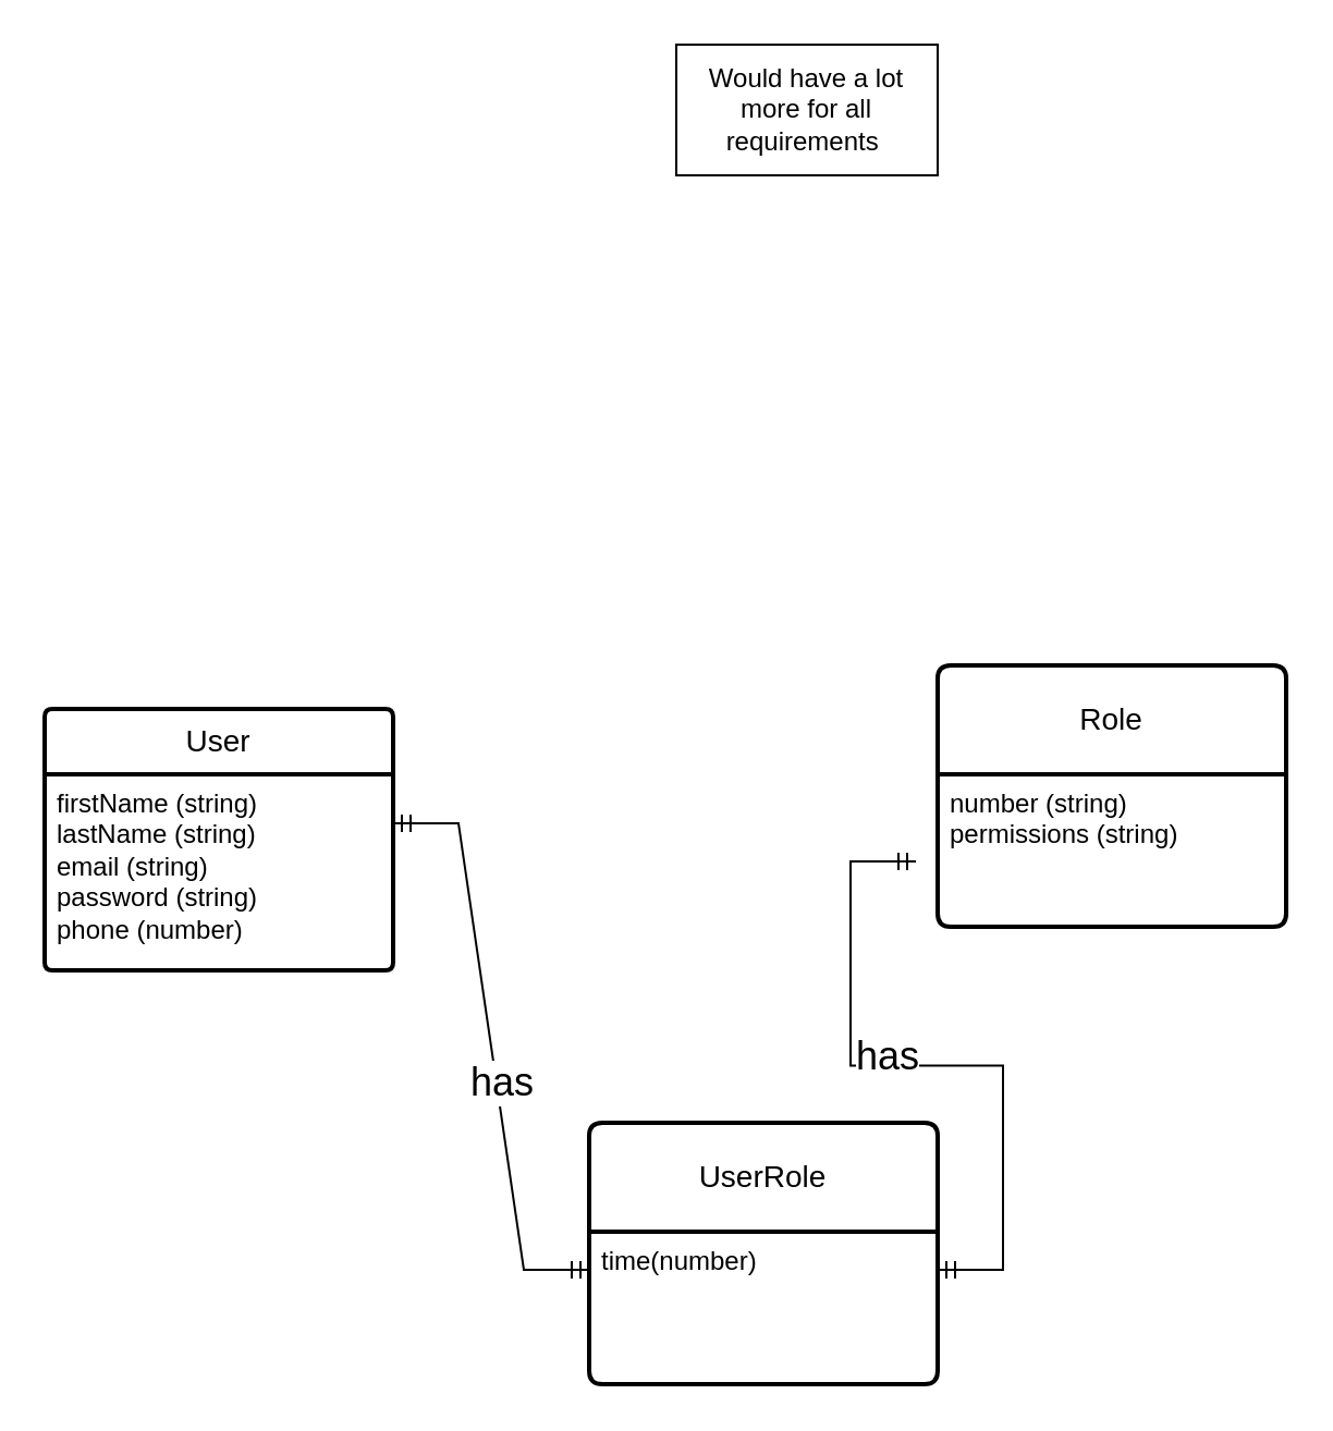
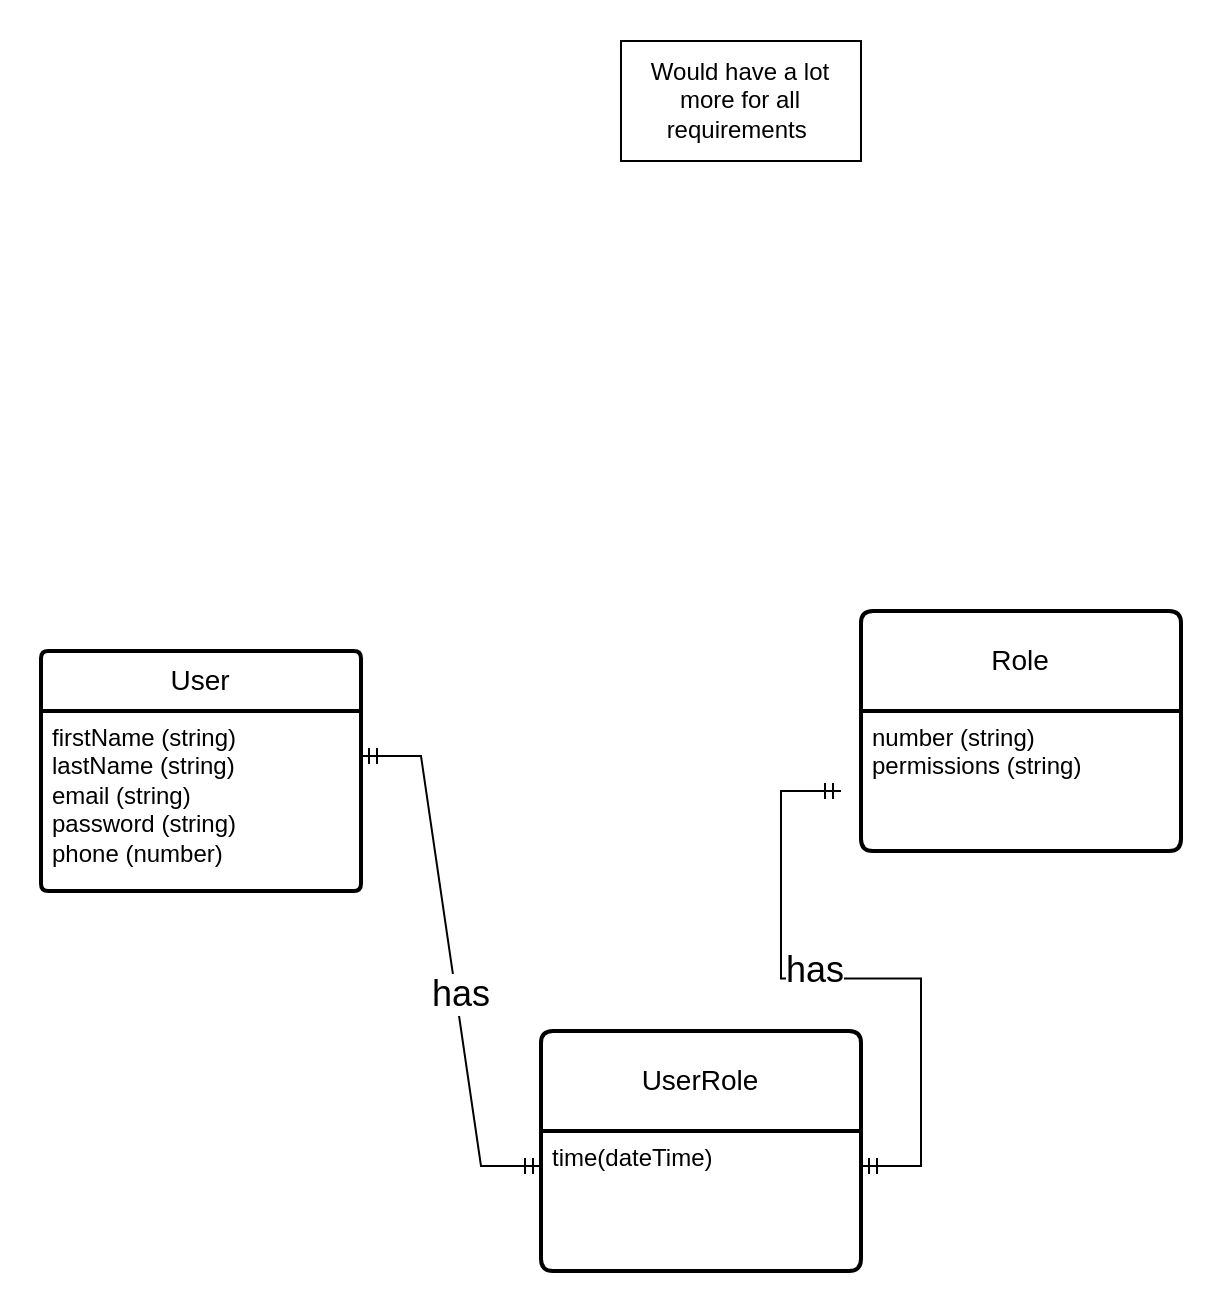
- <mxCell id="10" value="time(number)" style="align=left;strokeColor=none;fillColor=none;spacingLeft=4;fontSize=12;verticalAlign=top;resizable=0;rotatable=0;part=1;html=1;" vertex="1" parent="9"><mxGeometry y="50" width="160" height="70" as="geometry" /></mxCell>
+ <mxCell id="10" value="time(dateTime)" style="align=left;strokeColor=none;fillColor=none;spacingLeft=4;fontSize=12;verticalAlign=top;resizable=0;rotatable=0;part=1;html=1;" vertex="1" parent="9"><mxGeometry y="50" width="160" height="70" as="geometry" /></mxCell>
